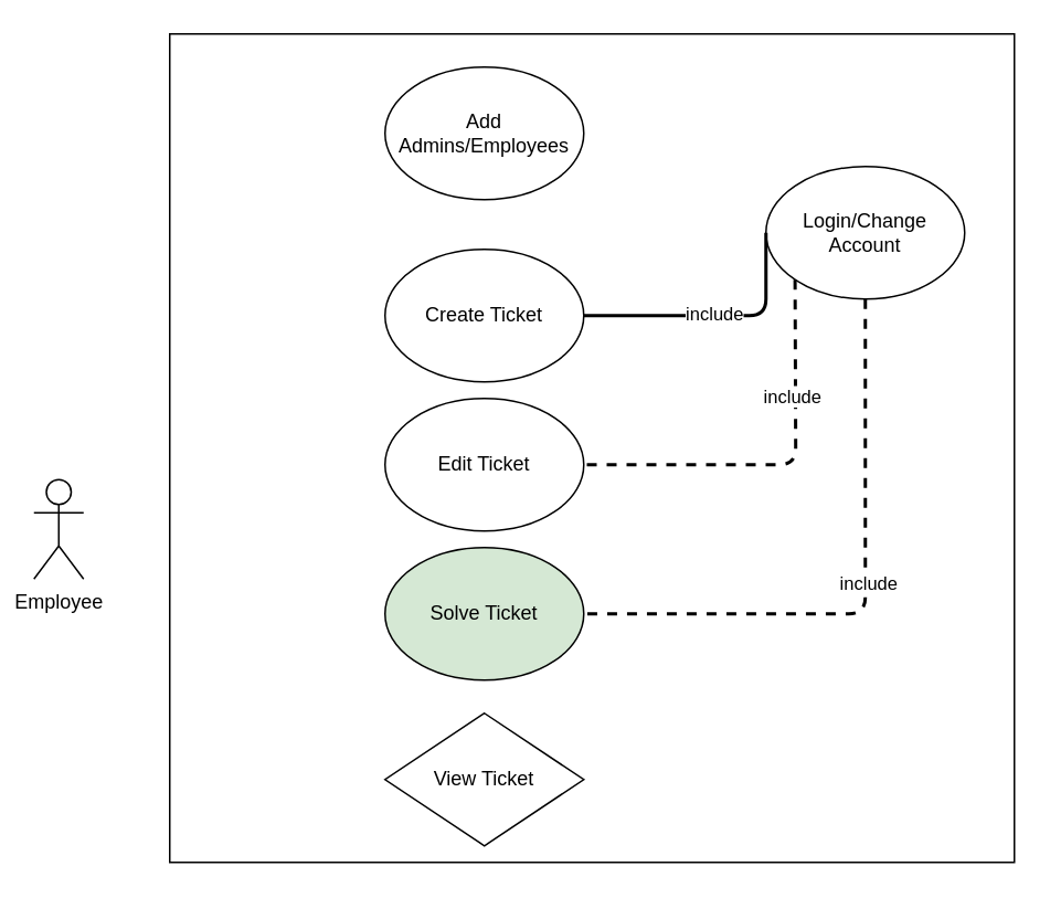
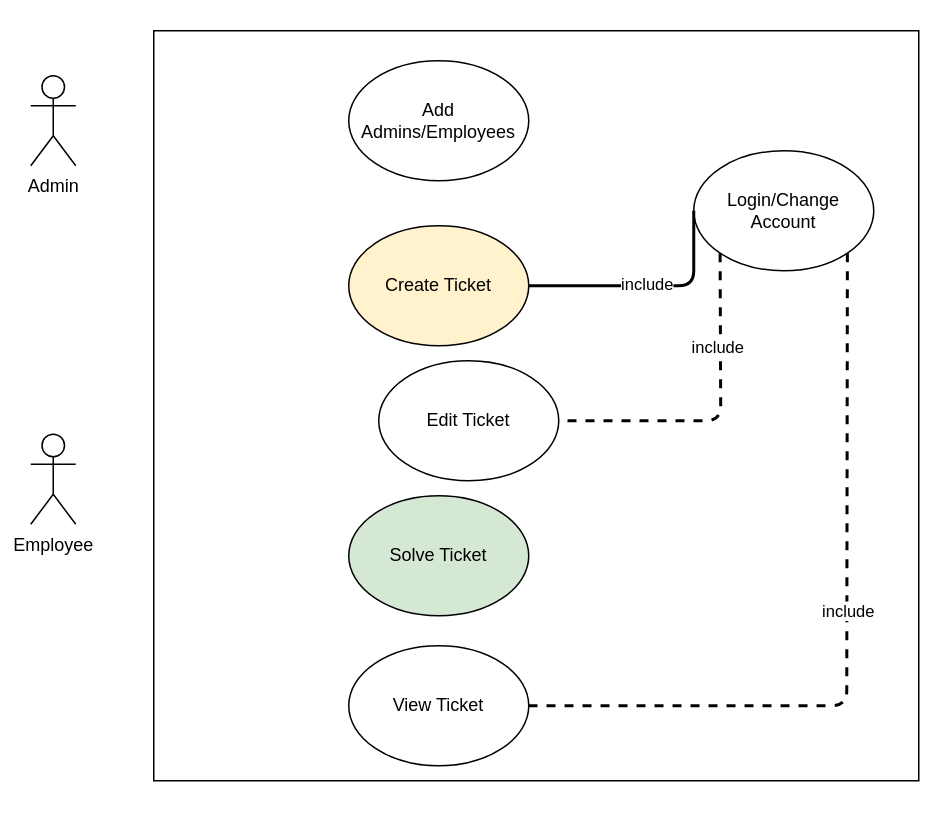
+ <mxCell id="10" value="Admin" style="shape=umlActor;verticalLabelPosition=bottom;verticalAlign=top;html=1;outlineConnect=0;" parent="1" vertex="1"><mxGeometry x="20" y="50" width="30" height="60" as="geometry" /></mxCell>
- <mxCell id="7" value="Create Ticket" style="ellipse;whiteSpace=wrap;html=1;" parent="1" vertex="1"><mxGeometry x="232" y="150" width="120" height="80" as="geometry" /></mxCell>
+ <mxCell id="7" value="Create Ticket" style="ellipse;whiteSpace=wrap;html=1;fillColor=#fff2cc;" parent="1" vertex="1"><mxGeometry x="232" y="150" width="120" height="80" as="geometry" /></mxCell>
- <mxCell id="9" value="Edit Ticket" style="ellipse;whiteSpace=wrap;html=1;" parent="1" vertex="1"><mxGeometry x="232" y="240" width="120" height="80" as="geometry" /></mxCell>
+ <mxCell id="9" value="Edit Ticket" style="ellipse;whiteSpace=wrap;html=1;" parent="1" vertex="1"><mxGeometry x="252" y="240" width="120" height="80" as="geometry" /></mxCell>
- <mxCell id="17" value="" style="endArrow=none;dashed=1;html=1;strokeWidth=2;entryX=1;entryY=0.5;entryDx=0;entryDy=0;exitX=0.5;exitY=1;exitDx=0;exitDy=0;" parent="1" source="5" target="6" edge="1"><mxGeometry width="50" height="50" relative="1" as="geometry"><mxPoint x="532" y="190" as="sourcePoint" /><mxPoint x="362" y="480" as="targetPoint" /><Array as="points"><mxPoint x="522" y="370" /></Array></mxGeometry></mxCell>
- <mxCell id="18" value="include" style="edgeLabel;html=1;align=center;verticalAlign=middle;resizable=0;points=[];" parent="17" vertex="1" connectable="0"><mxGeometry x="-0.313" y="-25" relative="1" as="geometry"><mxPoint x="26.05" y="47.42" as="offset" /></mxGeometry></mxCell>
+ <mxCell id="11" value="" style="endArrow=none;dashed=1;html=1;strokeWidth=2;entryX=1;entryY=0.5;entryDx=0;entryDy=0;exitX=1;exitY=1;exitDx=0;exitDy=0;" parent="1" source="5" target="8" edge="1"><mxGeometry width="50" height="50" relative="1" as="geometry"><mxPoint x="302" y="270" as="sourcePoint" /><mxPoint x="352" y="220" as="targetPoint" /><Array as="points"><mxPoint x="564" y="470" /></Array></mxGeometry></mxCell>
+ <mxCell id="12" value="include" style="edgeLabel;html=1;align=center;verticalAlign=middle;resizable=0;points=[];" parent="11" vertex="1" connectable="0"><mxGeometry x="-0.313" y="-25" relative="1" as="geometry"><mxPoint x="25" y="62" as="offset" /></mxGeometry></mxCell>
- <mxCell id="8" value="View Ticket" style="rhombus;whiteSpace=wrap;html=1;" parent="1" vertex="1"><mxGeometry x="232" y="430" width="120" height="80" as="geometry" /></mxCell>
+ <mxCell id="8" value="View Ticket" style="ellipse;whiteSpace=wrap;html=1;" parent="1" vertex="1"><mxGeometry x="232" y="430" width="120" height="80" as="geometry" /></mxCell>
